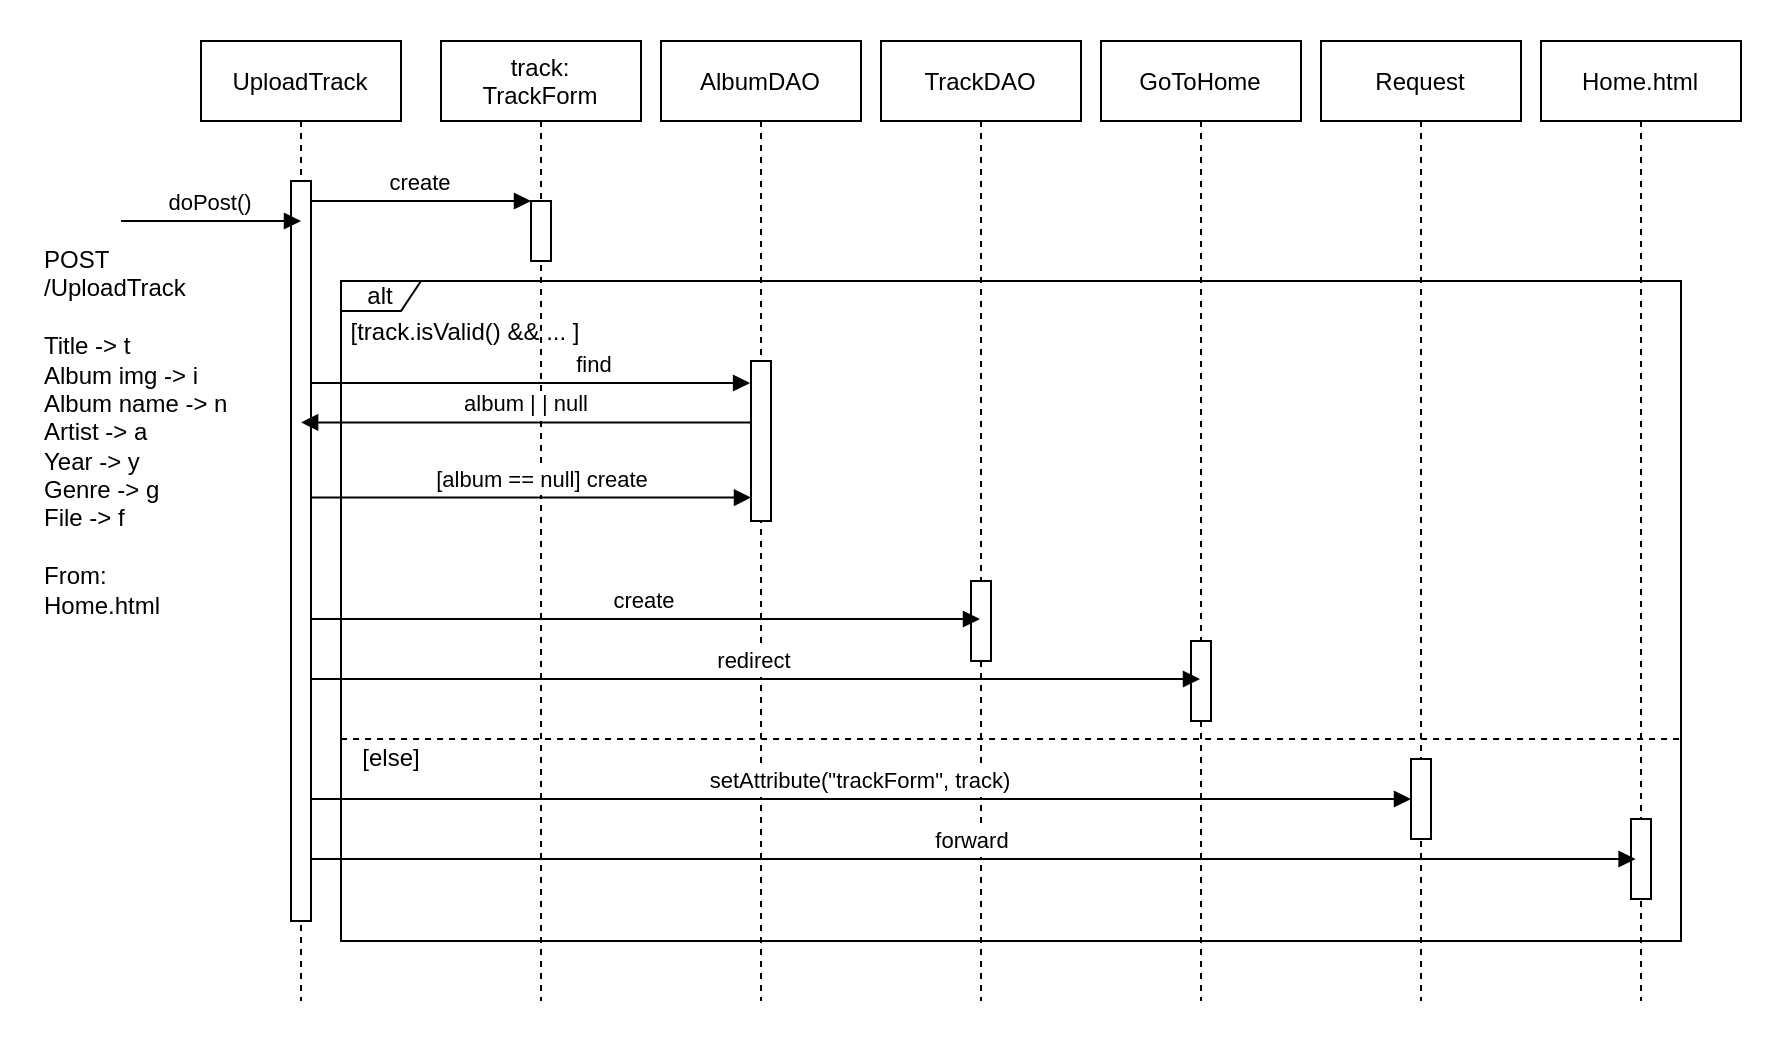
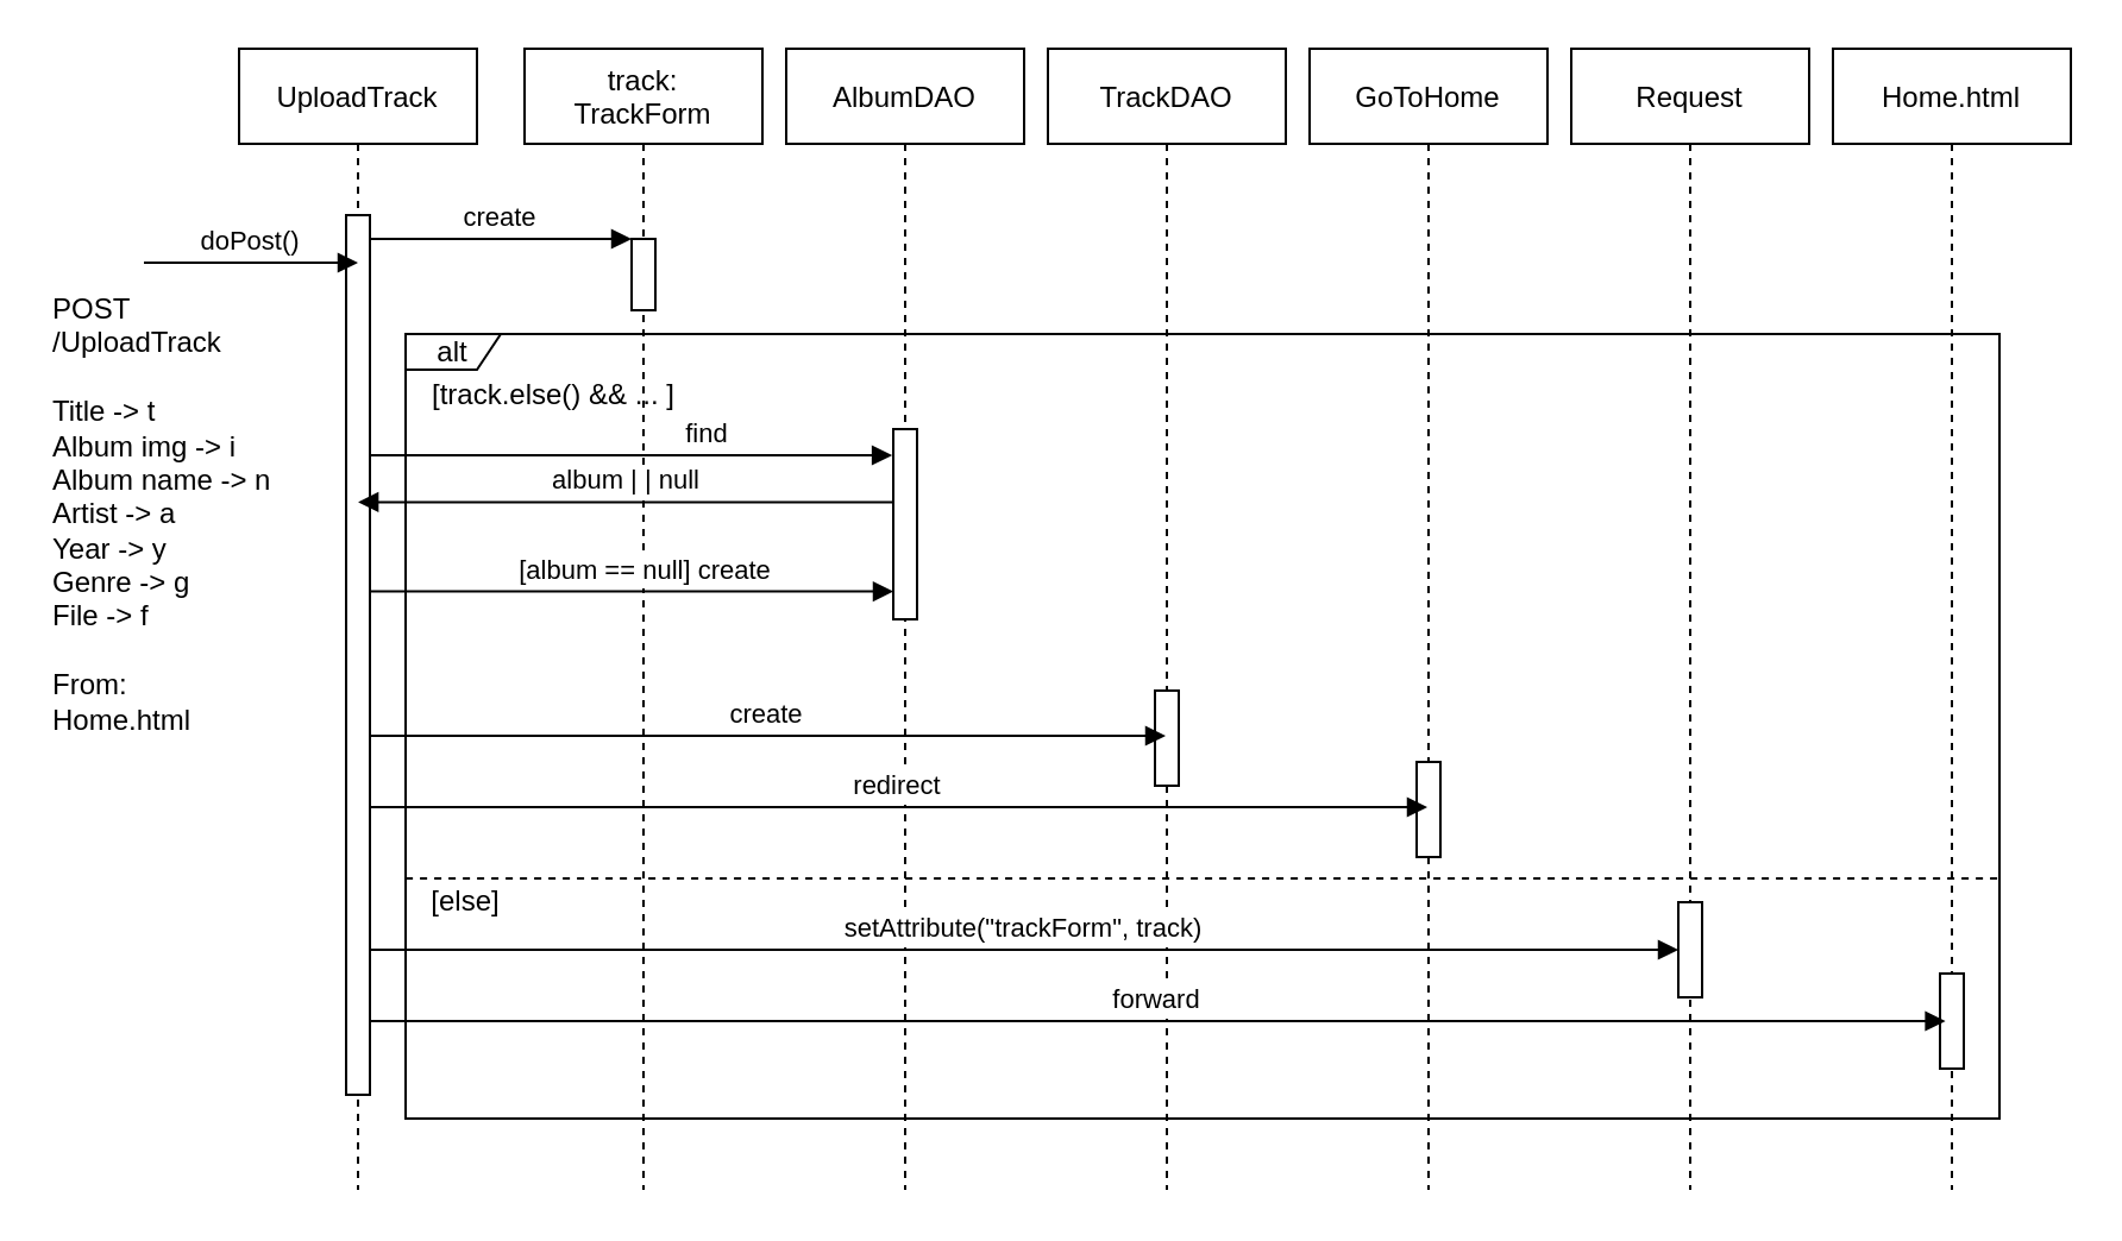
- <mxCell id="25" value="[track.isValid() &amp;amp;&amp;amp; ... ]" style="text;html=1;align=center;verticalAlign=middle;resizable=0;points=[];autosize=1;strokeColor=none;" parent="1" vertex="1"><mxGeometry x="167" y="156" width="130" height="20" as="geometry" /></mxCell>
+ <mxCell id="25" value="[track.else() &amp;amp;&amp;amp; ... ]" style="text;html=1;align=center;verticalAlign=middle;resizable=0;points=[];autosize=1;strokeColor=none;" parent="1" vertex="1"><mxGeometry x="167" y="156" width="130" height="20" as="geometry" /></mxCell>
